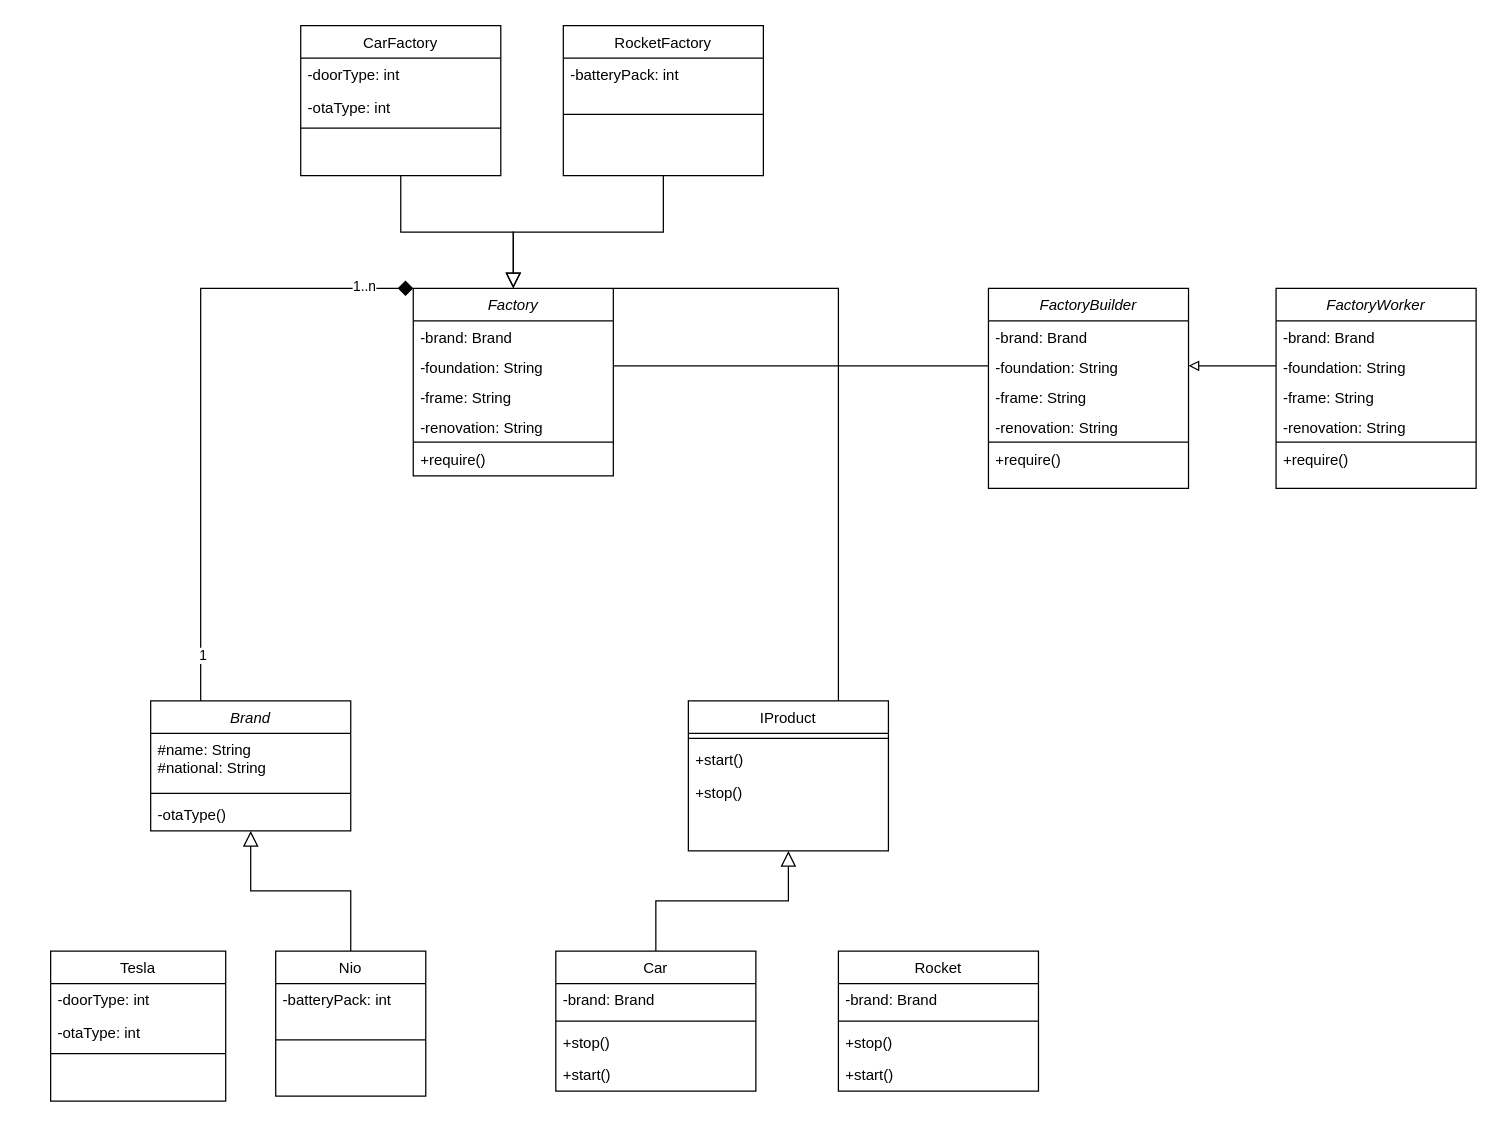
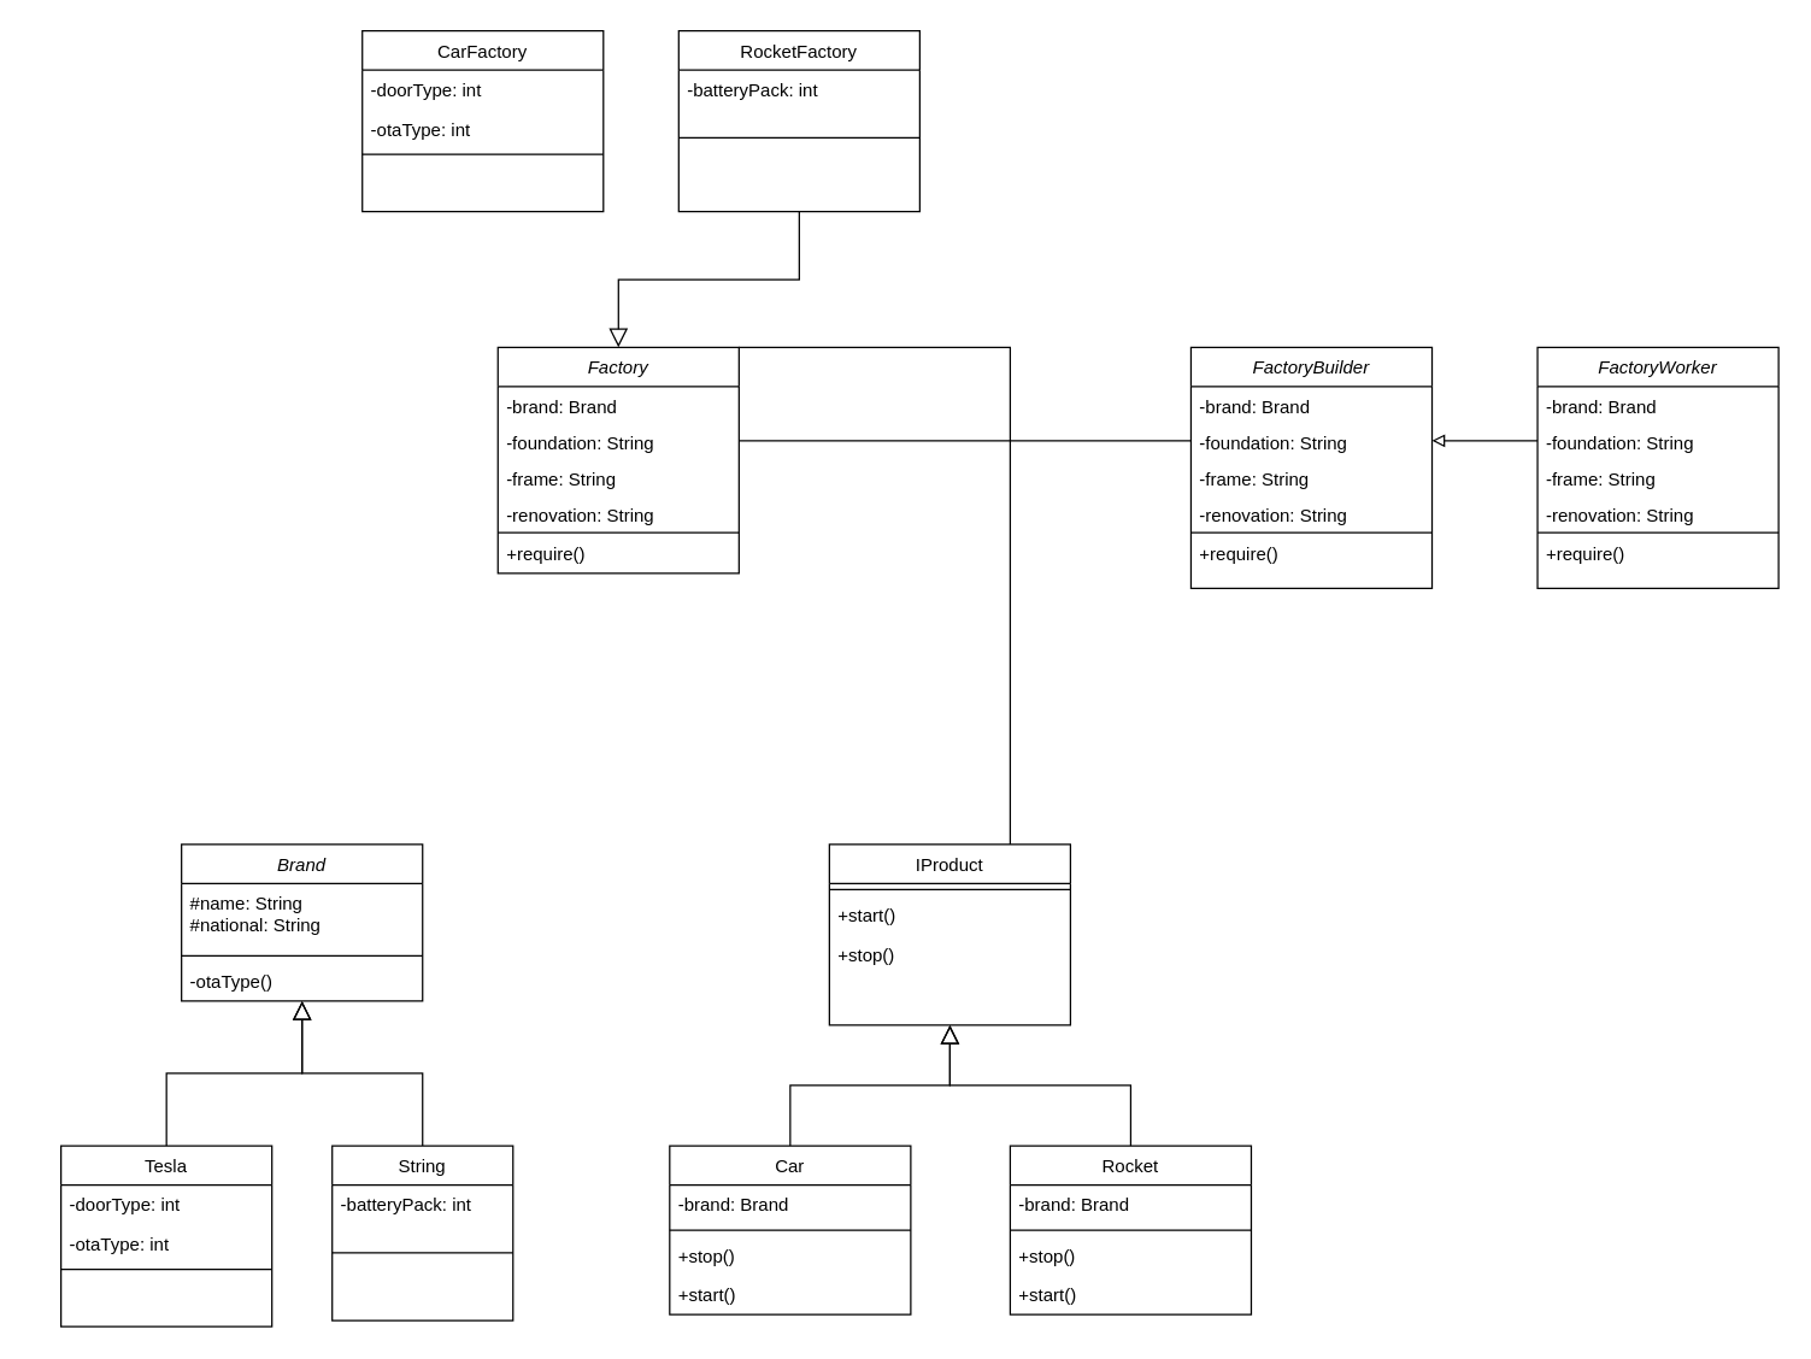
- <mxCell id="46" value="" style="endArrow=block;endSize=10;endFill=0;shadow=0;strokeWidth=1;rounded=0;edgeStyle=elbowEdgeStyle;elbow=vertical;" edge="1" parent="1" source="42" target="35"><mxGeometry width="160" relative="1" as="geometry"><mxPoint x="-180" y="703" as="sourcePoint" /><mxPoint x="-180" y="703" as="targetPoint" /></mxGeometry></mxCell>
- <mxCell id="2" style="edgeStyle=elbowEdgeStyle;rounded=0;orthogonalLoop=1;jettySize=auto;elbow=vertical;html=1;exitX=0.25;exitY=0;exitDx=0;exitDy=0;endArrow=diamond;endFill=1;endSize=10;entryX=0;entryY=0;entryDx=0;entryDy=0;" edge="1" parent="1" source="5" target="35"><mxGeometry relative="1" as="geometry"><mxPoint x="-170" y="550" as="targetPoint" /><Array as="points"><mxPoint x="250" y="230" /><mxPoint x="20" y="510" /></Array></mxGeometry></mxCell>
- <mxCell id="3" value="1" style="edgeLabel;html=1;align=center;verticalAlign=middle;resizable=0;points=[];" vertex="1" connectable="0" parent="2"><mxGeometry x="-0.851" y="-1" relative="1" as="geometry"><mxPoint as="offset" /></mxGeometry></mxCell>
- <mxCell id="4" value="1..n" style="edgeLabel;html=1;align=center;verticalAlign=middle;resizable=0;points=[];" vertex="1" connectable="0" parent="2"><mxGeometry x="0.841" y="2" relative="1" as="geometry"><mxPoint as="offset" /></mxGeometry></mxCell>
+ <mxCell id="13" value="" style="endArrow=block;endSize=10;endFill=0;shadow=0;strokeWidth=1;rounded=0;edgeStyle=elbowEdgeStyle;elbow=vertical;" parent="1" source="9" target="5" edge="1"><mxGeometry width="160" relative="1" as="geometry"><mxPoint x="230" y="703" as="sourcePoint" /><mxPoint x="230" y="703" as="targetPoint" /></mxGeometry></mxCell>
+ <mxCell id="28" style="edgeStyle=elbowEdgeStyle;rounded=0;orthogonalLoop=1;jettySize=auto;html=1;exitX=0.5;exitY=0;exitDx=0;exitDy=0;entryX=0.5;entryY=1;entryDx=0;entryDy=0;endArrow=block;endFill=0;endSize=10;elbow=vertical;" edge="1" parent="1" source="29" target="18"><mxGeometry relative="1" as="geometry"><Array as="points"><mxPoint x="650" y="720" /><mxPoint x="664" y="721" /></Array></mxGeometry></mxCell>
- <mxCell id="14" value="Nio" style="swimlane;fontStyle=0;align=center;verticalAlign=top;childLayout=stackLayout;horizontal=1;startSize=26;horizontalStack=0;resizeParent=1;resizeLast=0;collapsible=1;marginBottom=0;rounded=0;shadow=0;strokeWidth=1;" parent="1" vertex="1"><mxGeometry x="220" y="760" width="120" height="116" as="geometry"><mxRectangle x="340" y="380" width="170" height="26" as="alternateBounds" /></mxGeometry></mxCell>
+ <mxCell id="14" value="String" style="swimlane;fontStyle=0;align=center;verticalAlign=top;childLayout=stackLayout;horizontal=1;startSize=26;horizontalStack=0;resizeParent=1;resizeLast=0;collapsible=1;marginBottom=0;rounded=0;shadow=0;strokeWidth=1;" parent="1" vertex="1"><mxGeometry x="220" y="760" width="120" height="116" as="geometry"><mxRectangle x="340" y="380" width="170" height="26" as="alternateBounds" /></mxGeometry></mxCell>
